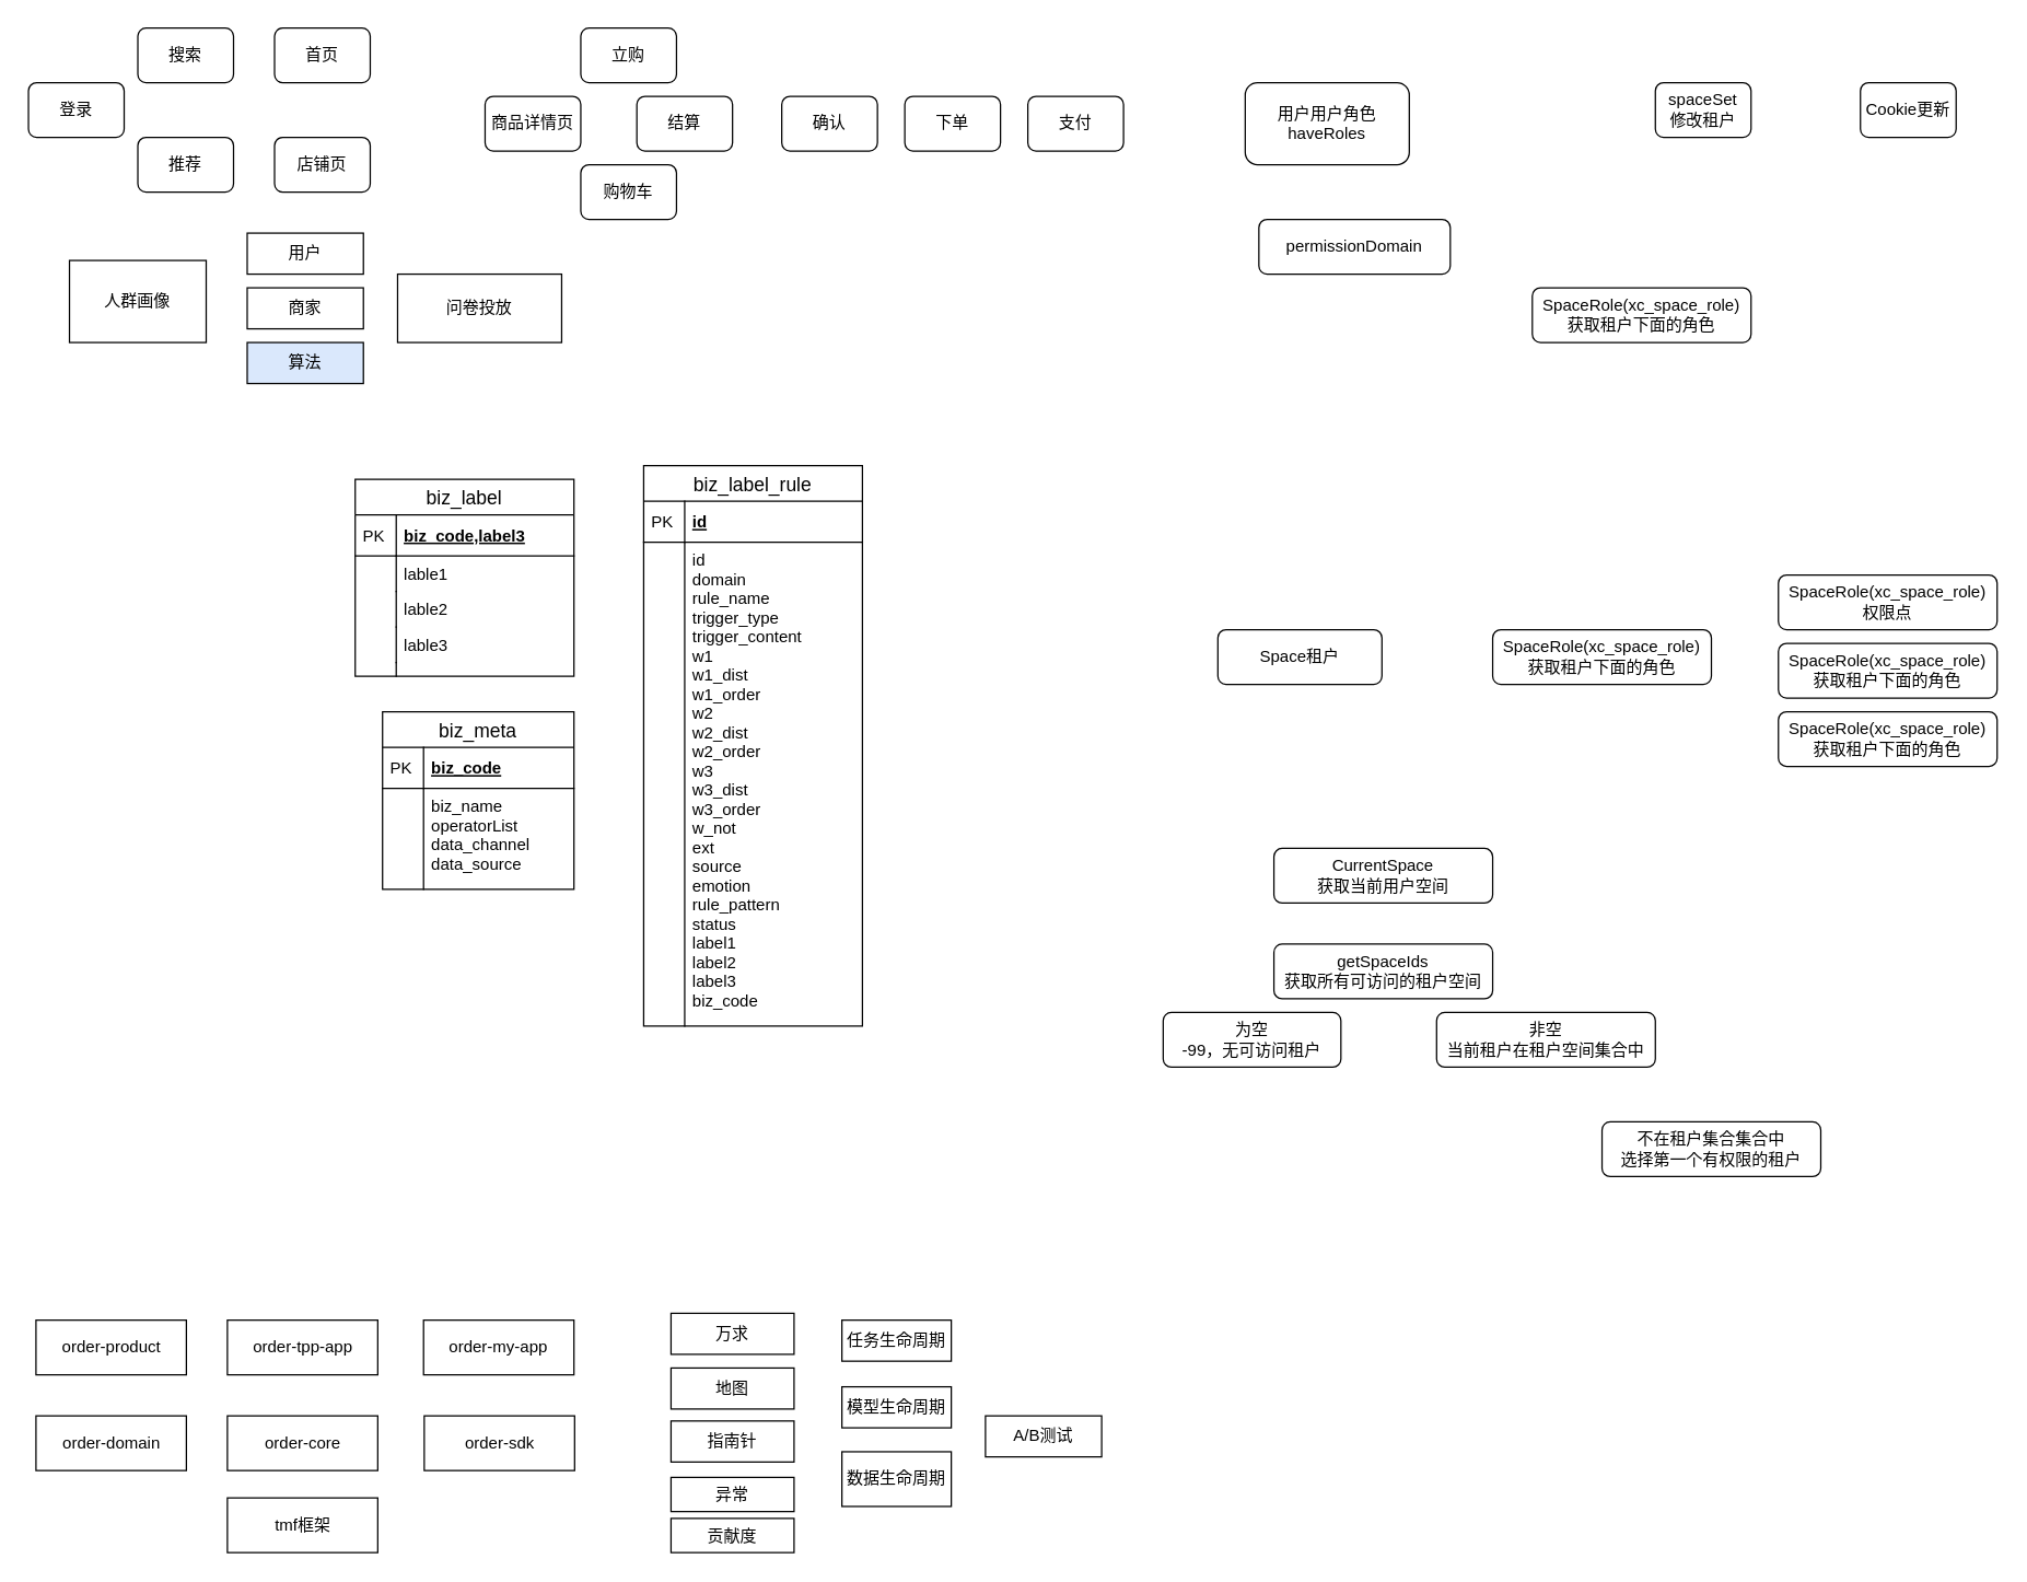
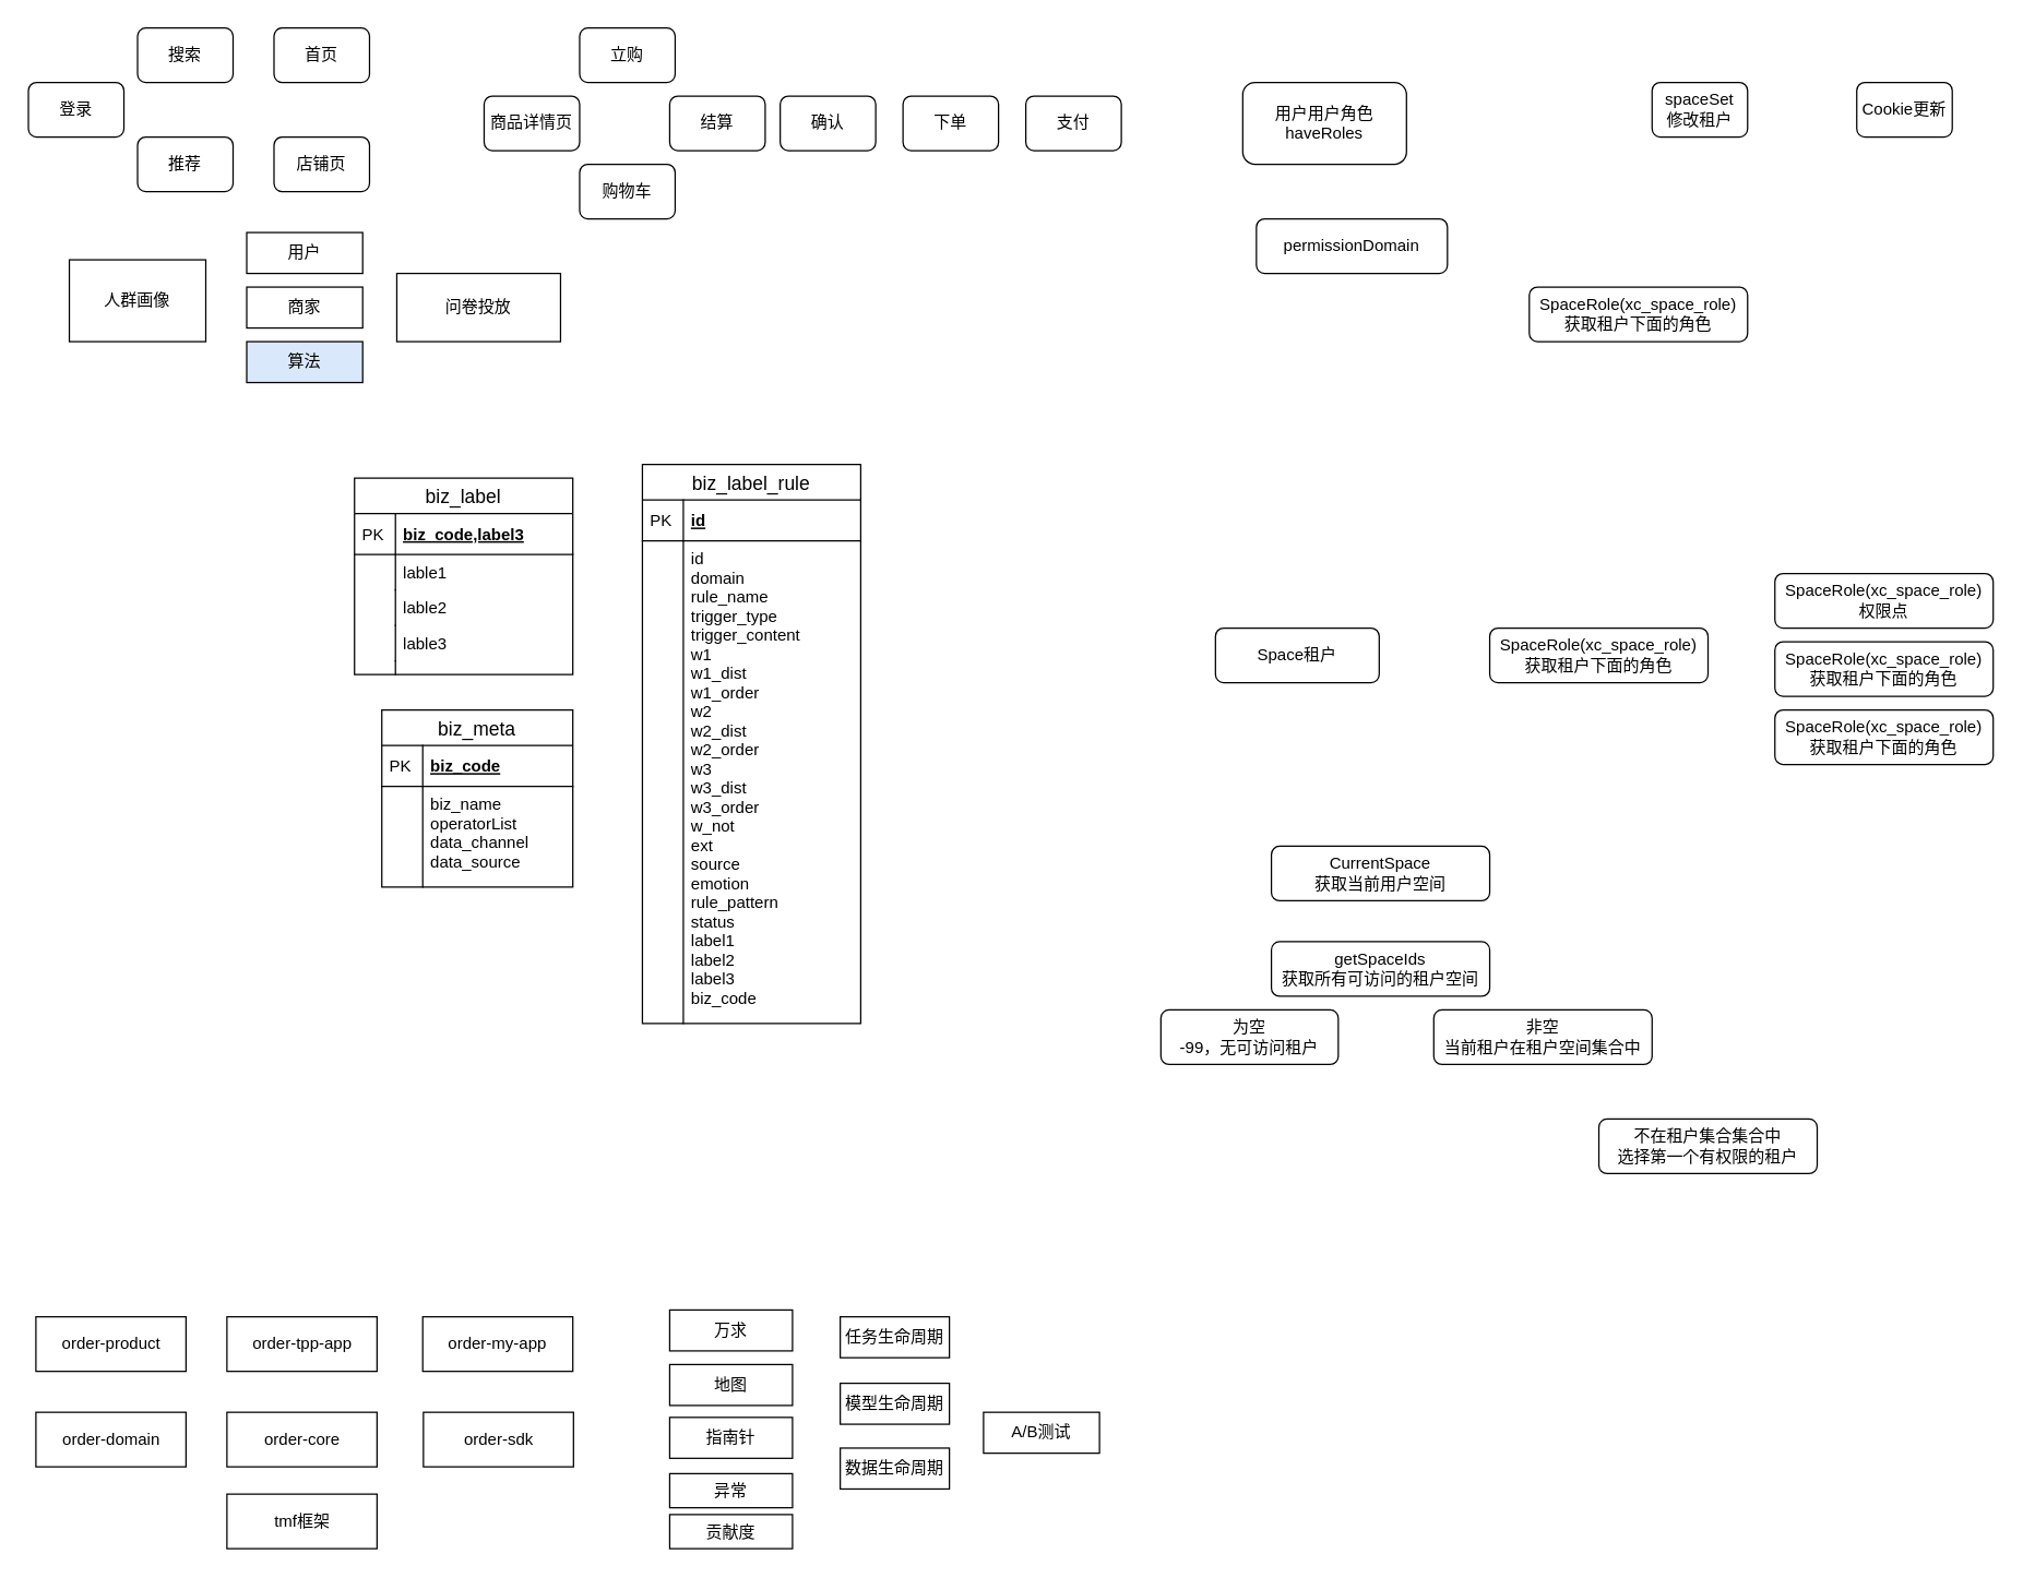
- <mxCell id="5" value="结算" style="rounded=1;whiteSpace=wrap;html=1;" parent="1" vertex="1"><mxGeometry x="465" y="70" width="70" height="40" as="geometry" /></mxCell>
+ <mxCell id="5" value="结算" style="rounded=1;whiteSpace=wrap;html=1;" parent="1" vertex="1"><mxGeometry x="490" y="70" width="70" height="40" as="geometry" /></mxCell>
- <mxCell id="47" value="数据生命周期" style="rounded=0;whiteSpace=wrap;html=1;" parent="1" vertex="1"><mxGeometry x="615" y="1061.25" width="80" height="40" as="geometry" /></mxCell>
+ <mxCell id="47" value="数据生命周期" style="rounded=0;whiteSpace=wrap;html=1;" parent="1" vertex="1"><mxGeometry x="615" y="1061.25" width="80" height="30" as="geometry" /></mxCell>
